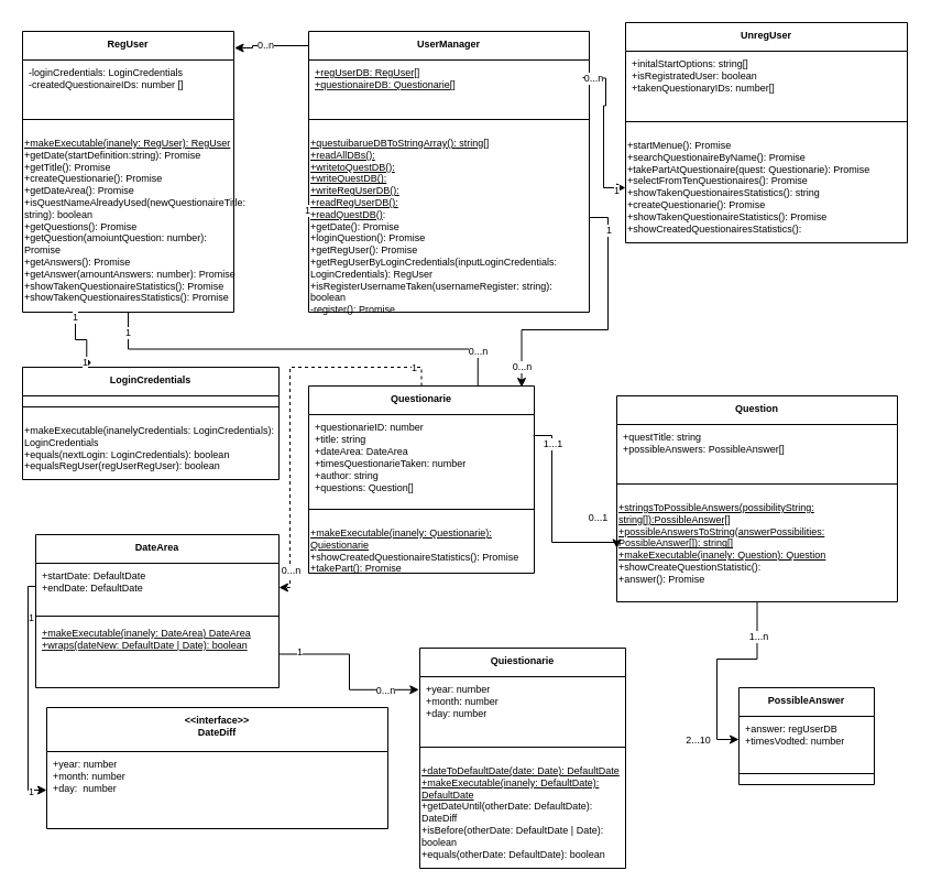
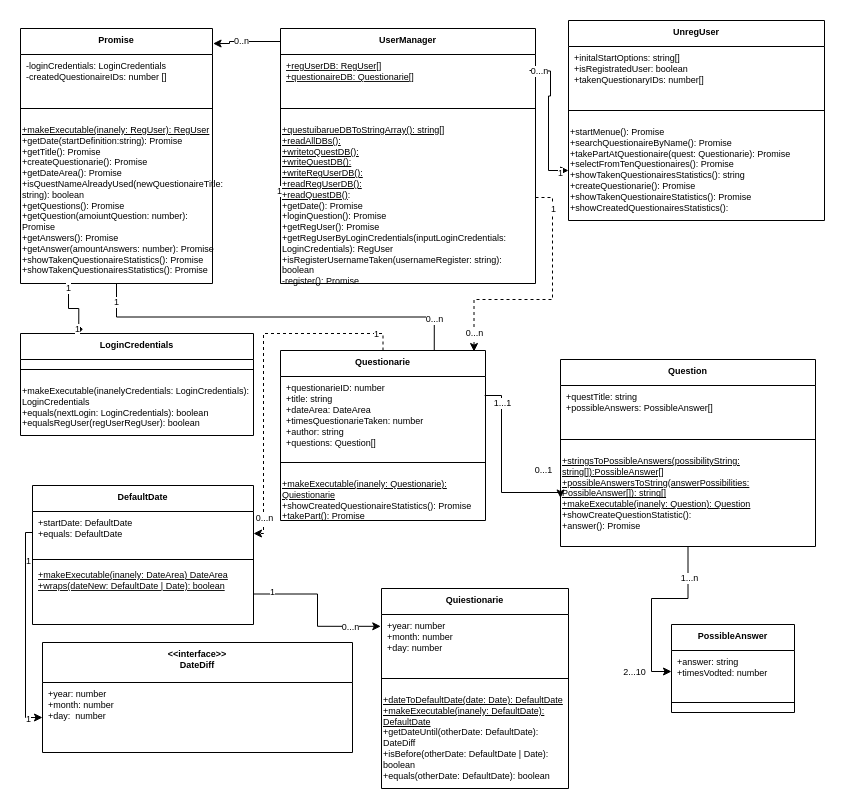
- <mxCell id="25" value="RegUser" style="swimlane;fontStyle=1;align=center;verticalAlign=top;childLayout=stackLayout;horizontal=1;startSize=26;horizontalStack=0;resizeParent=1;resizeLast=0;collapsible=1;marginBottom=0;rounded=0;shadow=0;strokeWidth=1;fontSize=9;" vertex="1" parent="1"><mxGeometry x="20" y="28" width="192" height="255" as="geometry"><mxRectangle x="230" y="140" width="160" height="26" as="alternateBounds" /></mxGeometry></mxCell>
+ <mxCell id="25" value="Promise" style="swimlane;fontStyle=1;align=center;verticalAlign=top;childLayout=stackLayout;horizontal=1;startSize=26;horizontalStack=0;resizeParent=1;resizeLast=0;collapsible=1;marginBottom=0;rounded=0;shadow=0;strokeWidth=1;fontSize=9;" vertex="1" parent="1"><mxGeometry x="20" y="28" width="192" height="255" as="geometry"><mxRectangle x="230" y="140" width="160" height="26" as="alternateBounds" /></mxGeometry></mxCell>
- <mxCell id="33" style="edgeStyle=orthogonalEdgeStyle;rounded=0;orthogonalLoop=1;jettySize=auto;html=1;entryX=0.944;entryY=0.006;entryDx=0;entryDy=0;entryPerimeter=0;fontSize=9;" edge="1" parent="1" source="36" target="21"><mxGeometry relative="1" as="geometry"><Array as="points"><mxPoint x="552" y="197" /><mxPoint x="552" y="299" /><mxPoint x="474" y="299" /></Array></mxGeometry></mxCell>
+ <mxCell id="33" style="edgeStyle=orthogonalEdgeStyle;rounded=0;orthogonalLoop=1;jettySize=auto;html=1;entryX=0.944;entryY=0.006;entryDx=0;entryDy=0;entryPerimeter=0;fontSize=9;dashed=1;" edge="1" parent="1" source="36" target="21"><mxGeometry relative="1" as="geometry"><Array as="points"><mxPoint x="552" y="197" /><mxPoint x="552" y="299" /><mxPoint x="474" y="299" /></Array></mxGeometry></mxCell>
- <mxCell id="6" value="DateArea" style="swimlane;fontStyle=1;align=center;verticalAlign=top;childLayout=stackLayout;horizontal=1;startSize=26;horizontalStack=0;resizeParent=1;resizeLast=0;collapsible=1;marginBottom=0;rounded=0;shadow=0;strokeWidth=1;fontSize=9;" vertex="1" parent="1"><mxGeometry x="32" y="485" width="221" height="139" as="geometry"><mxRectangle x="230" y="140" width="160" height="26" as="alternateBounds" /></mxGeometry></mxCell>
+ <mxCell id="6" value="DefaultDate" style="swimlane;fontStyle=1;align=center;verticalAlign=top;childLayout=stackLayout;horizontal=1;startSize=26;horizontalStack=0;resizeParent=1;resizeLast=0;collapsible=1;marginBottom=0;rounded=0;shadow=0;strokeWidth=1;fontSize=9;" vertex="1" parent="1"><mxGeometry x="32" y="485" width="221" height="139" as="geometry"><mxRectangle x="230" y="140" width="160" height="26" as="alternateBounds" /></mxGeometry></mxCell>
- <mxCell id="7" value="+startDate: DefaultDate&#10;+endDate: DefaultDate" style="text;align=left;verticalAlign=top;spacingLeft=4;spacingRight=4;overflow=hidden;rotatable=0;points=[[0,0.5],[1,0.5]];portConstraint=eastwest;rounded=0;shadow=0;html=0;fontSize=9;" vertex="1" parent="6"><mxGeometry y="26" width="221" height="44" as="geometry" /></mxCell>
+ <mxCell id="7" value="+startDate: DefaultDate&#10;+equals: DefaultDate" style="text;align=left;verticalAlign=top;spacingLeft=4;spacingRight=4;overflow=hidden;rotatable=0;points=[[0,0.5],[1,0.5]];portConstraint=eastwest;rounded=0;shadow=0;html=0;fontSize=9;" vertex="1" parent="6"><mxGeometry y="26" width="221" height="44" as="geometry" /></mxCell>
- <mxCell id="15" value="+answer: regUserDB&#10;+timesVodted: number" style="text;align=left;verticalAlign=top;spacingLeft=4;spacingRight=4;overflow=hidden;rotatable=0;points=[[0,0.5],[1,0.5]];portConstraint=eastwest;rounded=0;shadow=0;html=0;fontSize=9;" vertex="1" parent="14"><mxGeometry y="26" width="123" height="42" as="geometry" /></mxCell>
+ <mxCell id="15" value="+answer: string&#10;+timesVodted: number" style="text;align=left;verticalAlign=top;spacingLeft=4;spacingRight=4;overflow=hidden;rotatable=0;points=[[0,0.5],[1,0.5]];portConstraint=eastwest;rounded=0;shadow=0;html=0;fontSize=9;" vertex="1" parent="14"><mxGeometry y="26" width="123" height="42" as="geometry" /></mxCell>
